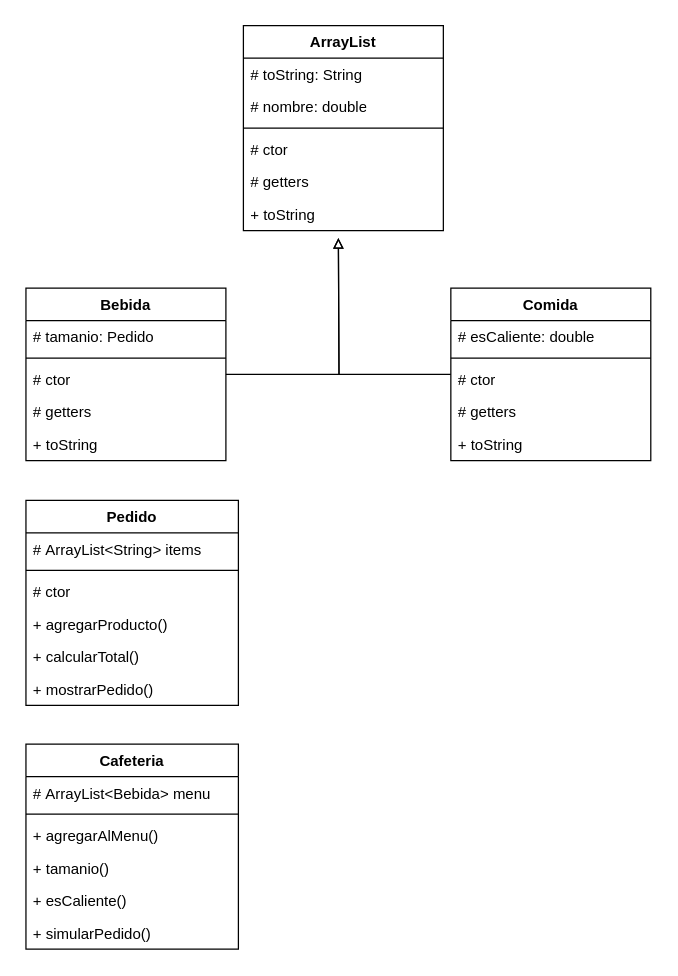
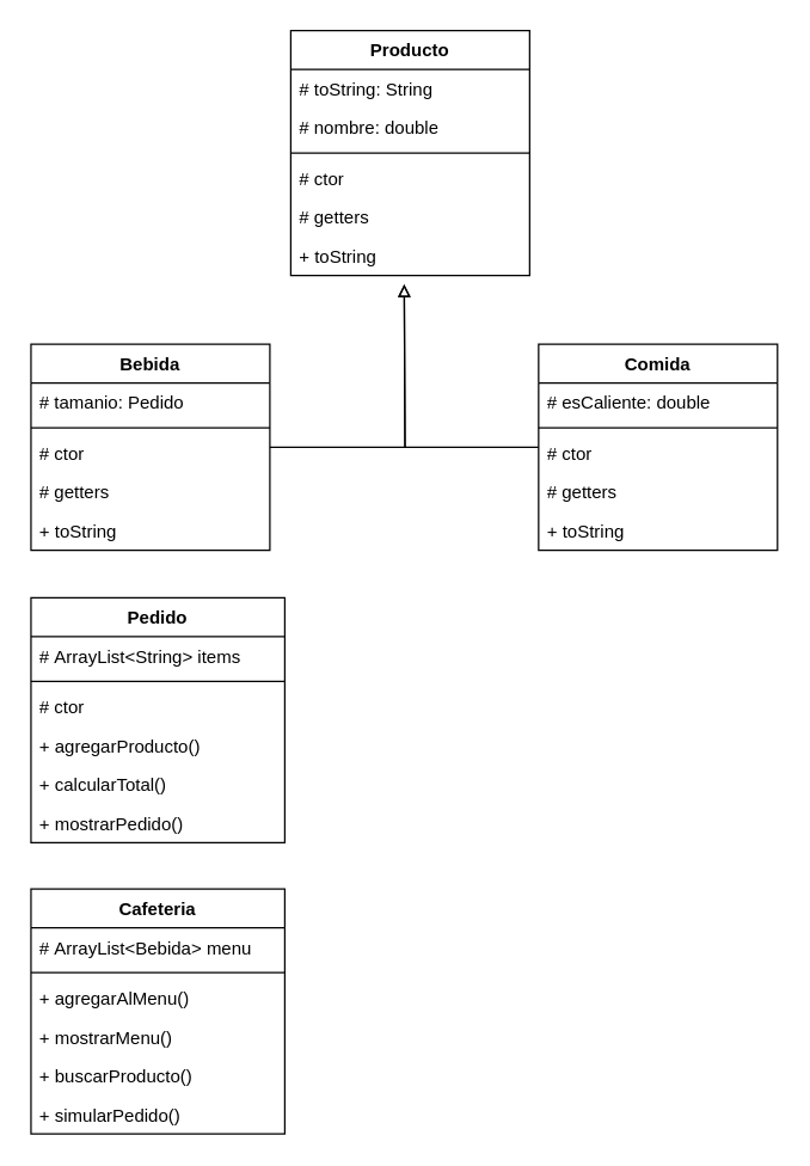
- <mxCell id="2" value="ArrayList" style="swimlane;fontStyle=1;align=center;verticalAlign=top;childLayout=stackLayout;horizontal=1;startSize=26;horizontalStack=0;resizeParent=1;resizeParentMax=0;resizeLast=0;collapsible=1;marginBottom=0;whiteSpace=wrap;html=1;" parent="1" vertex="1"><mxGeometry x="194" y="20" width="160" height="164" as="geometry" /></mxCell>
+ <mxCell id="2" value="Producto" style="swimlane;fontStyle=1;align=center;verticalAlign=top;childLayout=stackLayout;horizontal=1;startSize=26;horizontalStack=0;resizeParent=1;resizeParentMax=0;resizeLast=0;collapsible=1;marginBottom=0;whiteSpace=wrap;html=1;" parent="1" vertex="1"><mxGeometry x="194" y="20" width="160" height="164" as="geometry" /></mxCell>
- <mxCell id="34" value="+&amp;nbsp;tamanio()" style="text;strokeColor=none;fillColor=none;align=left;verticalAlign=top;spacingLeft=4;spacingRight=4;overflow=hidden;rotatable=0;points=[[0,0.5],[1,0.5]];portConstraint=eastwest;whiteSpace=wrap;html=1;" vertex="1" parent="30"><mxGeometry y="86" width="170" height="26" as="geometry" /></mxCell>
+ <mxCell id="34" value="+&amp;nbsp;mostrarMenu()" style="text;strokeColor=none;fillColor=none;align=left;verticalAlign=top;spacingLeft=4;spacingRight=4;overflow=hidden;rotatable=0;points=[[0,0.5],[1,0.5]];portConstraint=eastwest;whiteSpace=wrap;html=1;" vertex="1" parent="30"><mxGeometry y="86" width="170" height="26" as="geometry" /></mxCell>
- <mxCell id="35" value="+ esCaliente()" style="text;strokeColor=none;fillColor=none;align=left;verticalAlign=top;spacingLeft=4;spacingRight=4;overflow=hidden;rotatable=0;points=[[0,0.5],[1,0.5]];portConstraint=eastwest;whiteSpace=wrap;html=1;" vertex="1" parent="30"><mxGeometry y="112" width="170" height="26" as="geometry" /></mxCell>
+ <mxCell id="35" value="+ buscarProducto()" style="text;strokeColor=none;fillColor=none;align=left;verticalAlign=top;spacingLeft=4;spacingRight=4;overflow=hidden;rotatable=0;points=[[0,0.5],[1,0.5]];portConstraint=eastwest;whiteSpace=wrap;html=1;" vertex="1" parent="30"><mxGeometry y="112" width="170" height="26" as="geometry" /></mxCell>
